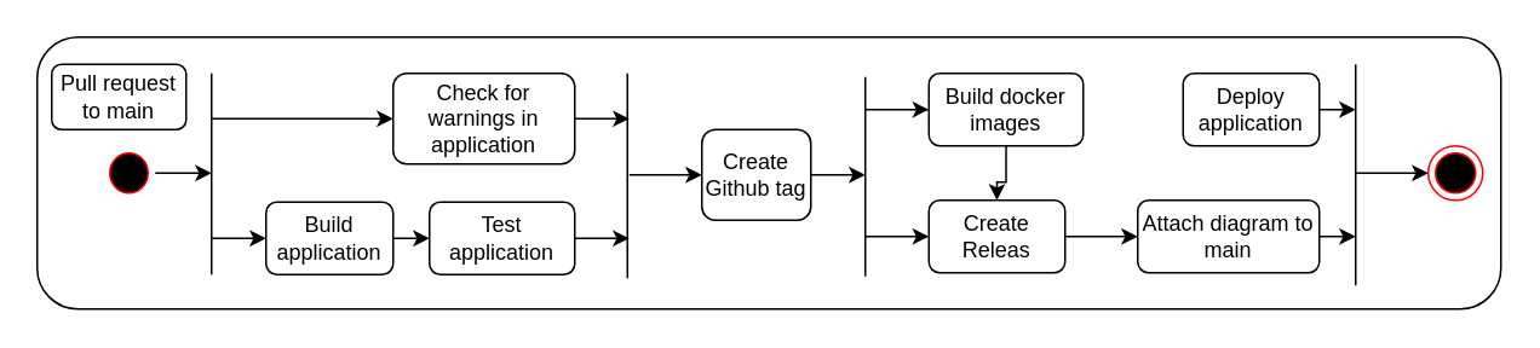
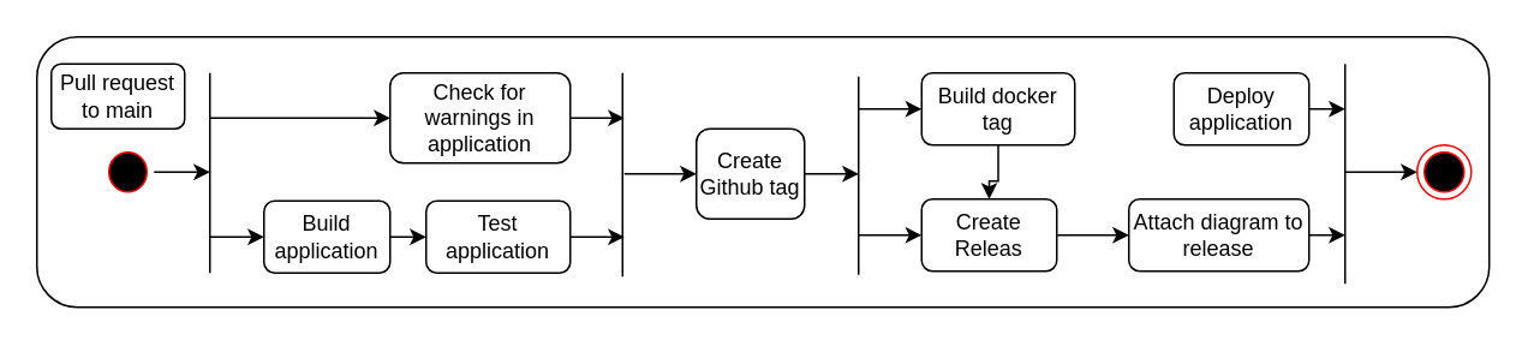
- <mxCell id="19" value="Build docker images" style="rounded=1;whiteSpace=wrap;html=1;" parent="1" vertex="1"><mxGeometry x="511" y="40" width="85" height="40" as="geometry" /></mxCell>
+ <mxCell id="19" value="Build docker tag" style="rounded=1;whiteSpace=wrap;html=1;" parent="1" vertex="1"><mxGeometry x="511" y="40" width="85" height="40" as="geometry" /></mxCell>
- <mxCell id="24" value="Attach diagram to main" style="rounded=1;whiteSpace=wrap;html=1;" parent="1" vertex="1"><mxGeometry x="626" y="110" width="100" height="40" as="geometry" /></mxCell>
+ <mxCell id="24" value="Attach diagram to release" style="rounded=1;whiteSpace=wrap;html=1;" parent="1" vertex="1"><mxGeometry x="626" y="110" width="100" height="40" as="geometry" /></mxCell>
